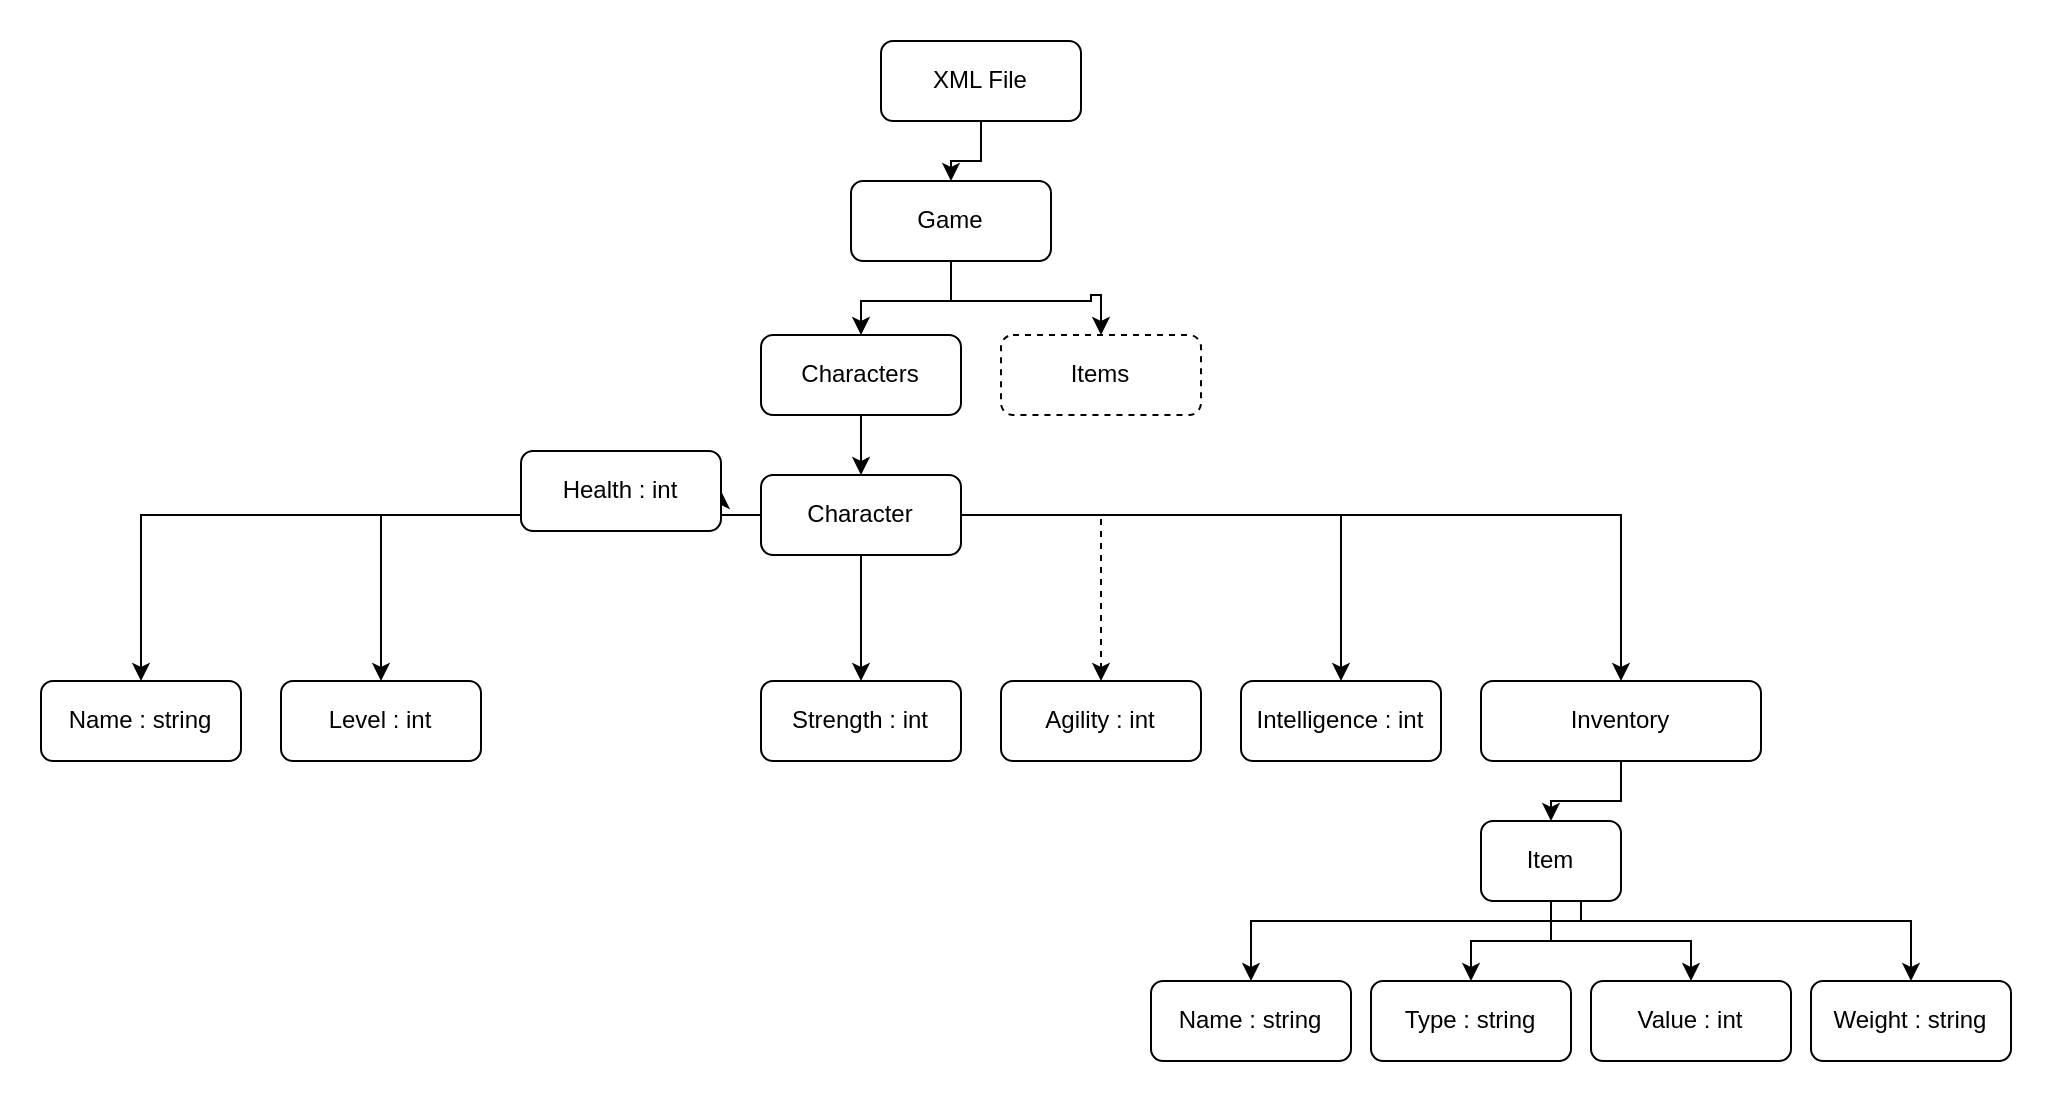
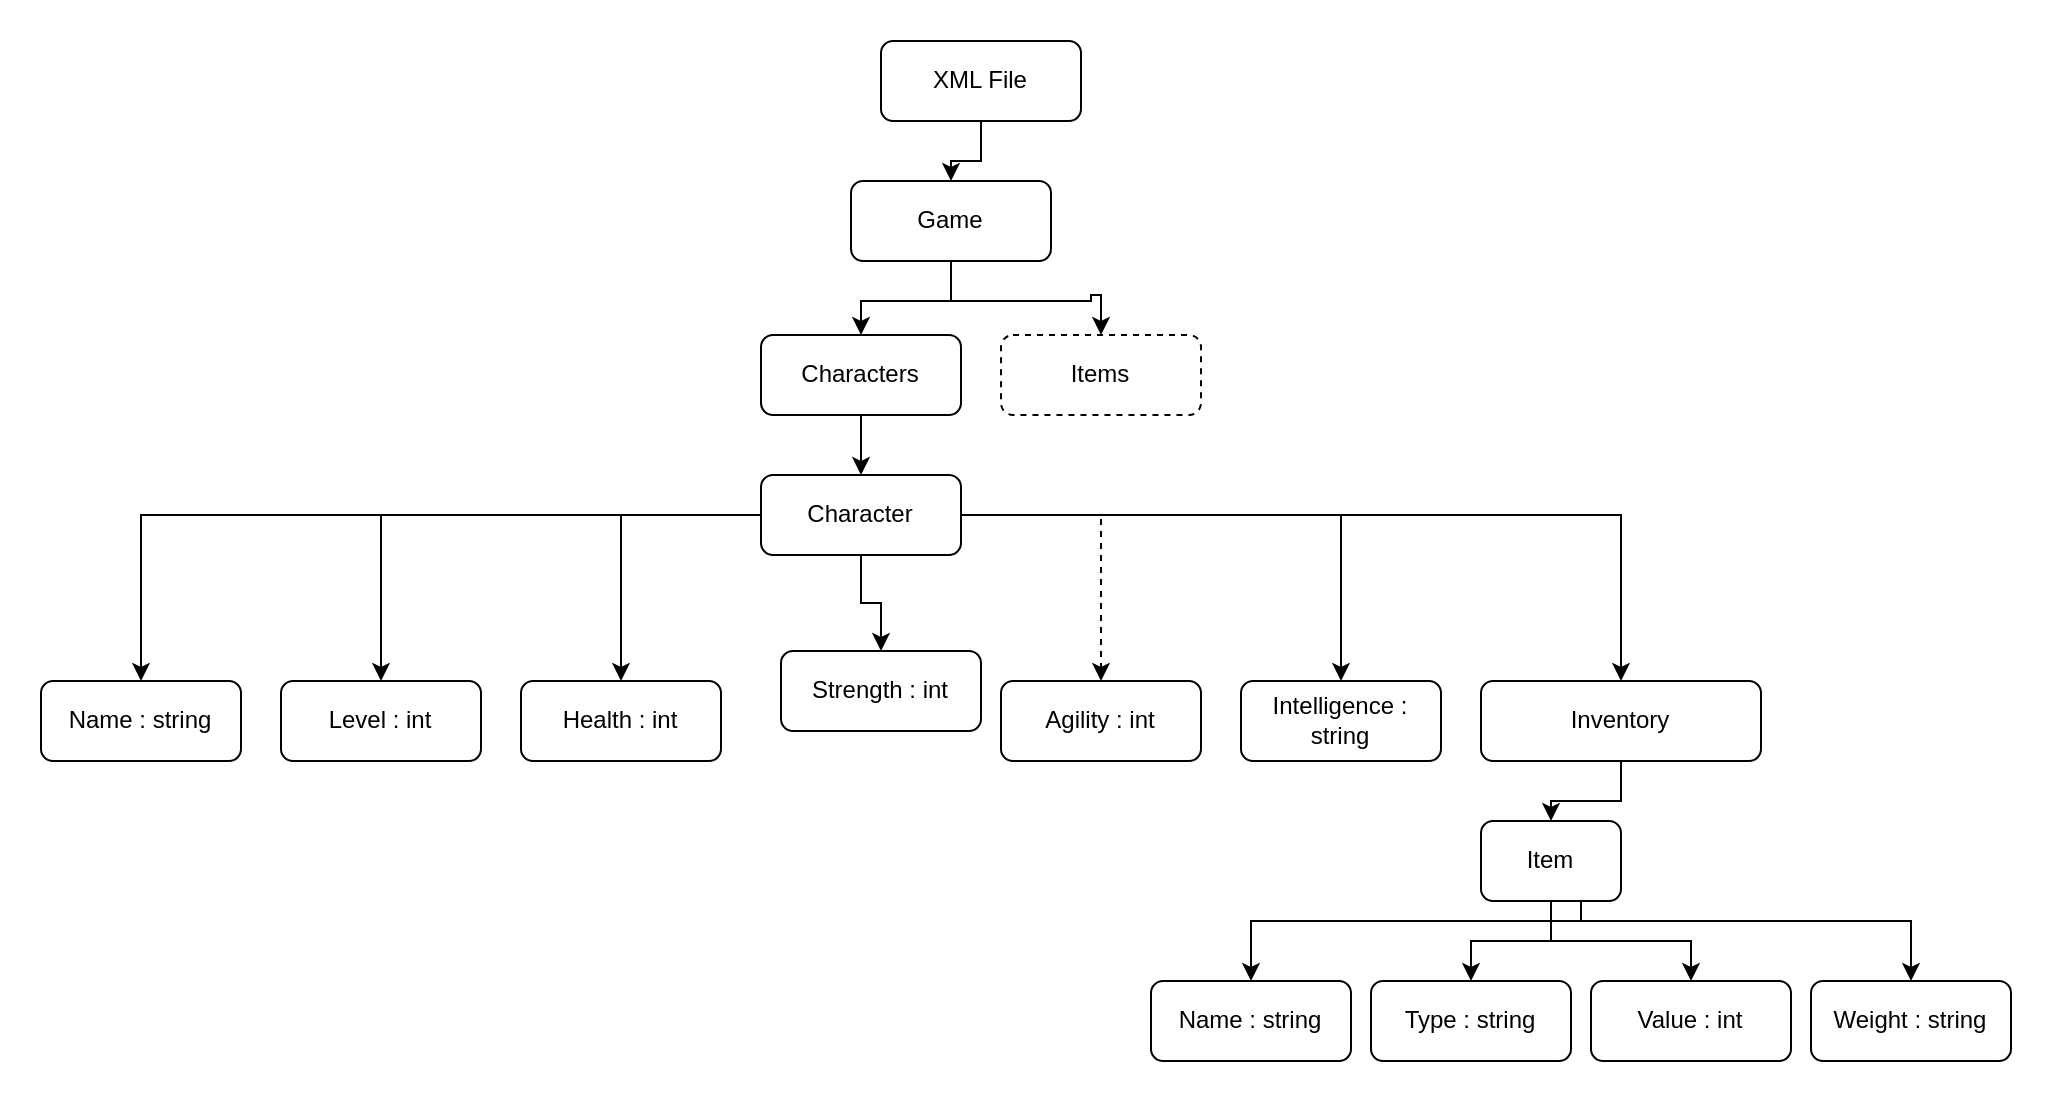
- <mxCell id="19" value="Health : int" style="rounded=1;whiteSpace=wrap;html=1;" parent="1" vertex="1"><mxGeometry x="260" y="225" width="100" height="40" as="geometry" /></mxCell>
+ <mxCell id="19" value="Health : int" style="rounded=1;whiteSpace=wrap;html=1;" parent="1" vertex="1"><mxGeometry x="260" y="340" width="100" height="40" as="geometry" /></mxCell>
- <mxCell id="20" value="Strength : int" style="rounded=1;whiteSpace=wrap;html=1;" parent="1" vertex="1"><mxGeometry x="380" y="340" width="100" height="40" as="geometry" /></mxCell>
+ <mxCell id="20" value="Strength : int" style="rounded=1;whiteSpace=wrap;html=1;" parent="1" vertex="1"><mxGeometry x="390" y="325" width="100" height="40" as="geometry" /></mxCell>
- <mxCell id="22" value="Intelligence : int" style="rounded=1;whiteSpace=wrap;html=1;" parent="1" vertex="1"><mxGeometry x="620" y="340" width="100" height="40" as="geometry" /></mxCell>
+ <mxCell id="22" value="Intelligence : string" style="rounded=1;whiteSpace=wrap;html=1;" parent="1" vertex="1"><mxGeometry x="620" y="340" width="100" height="40" as="geometry" /></mxCell>
